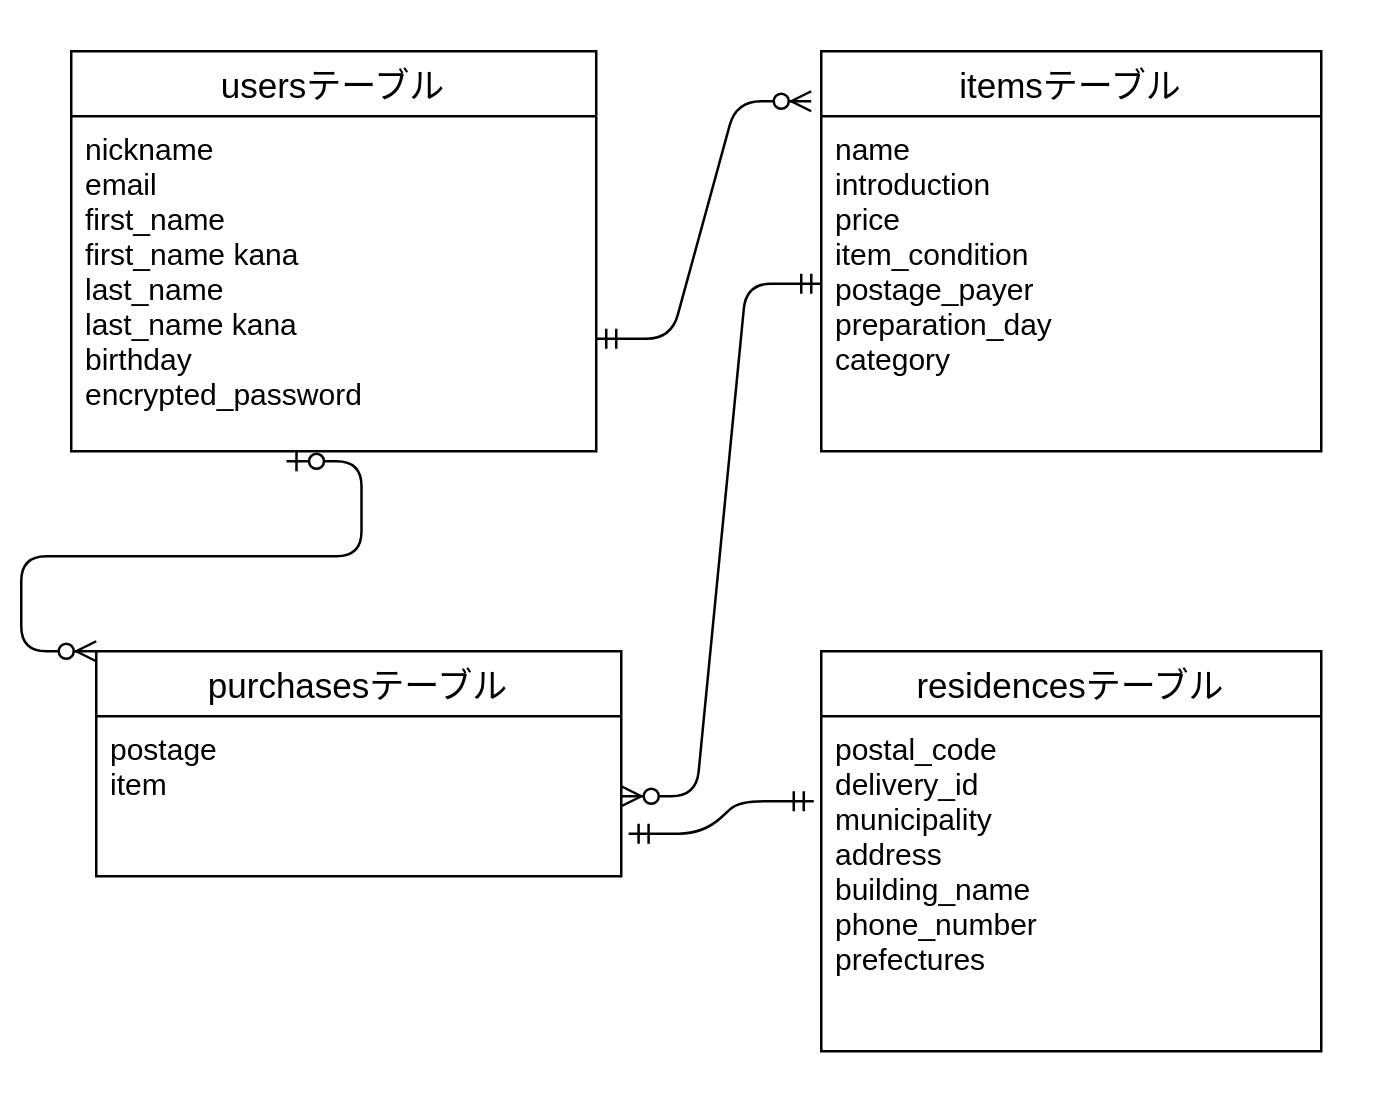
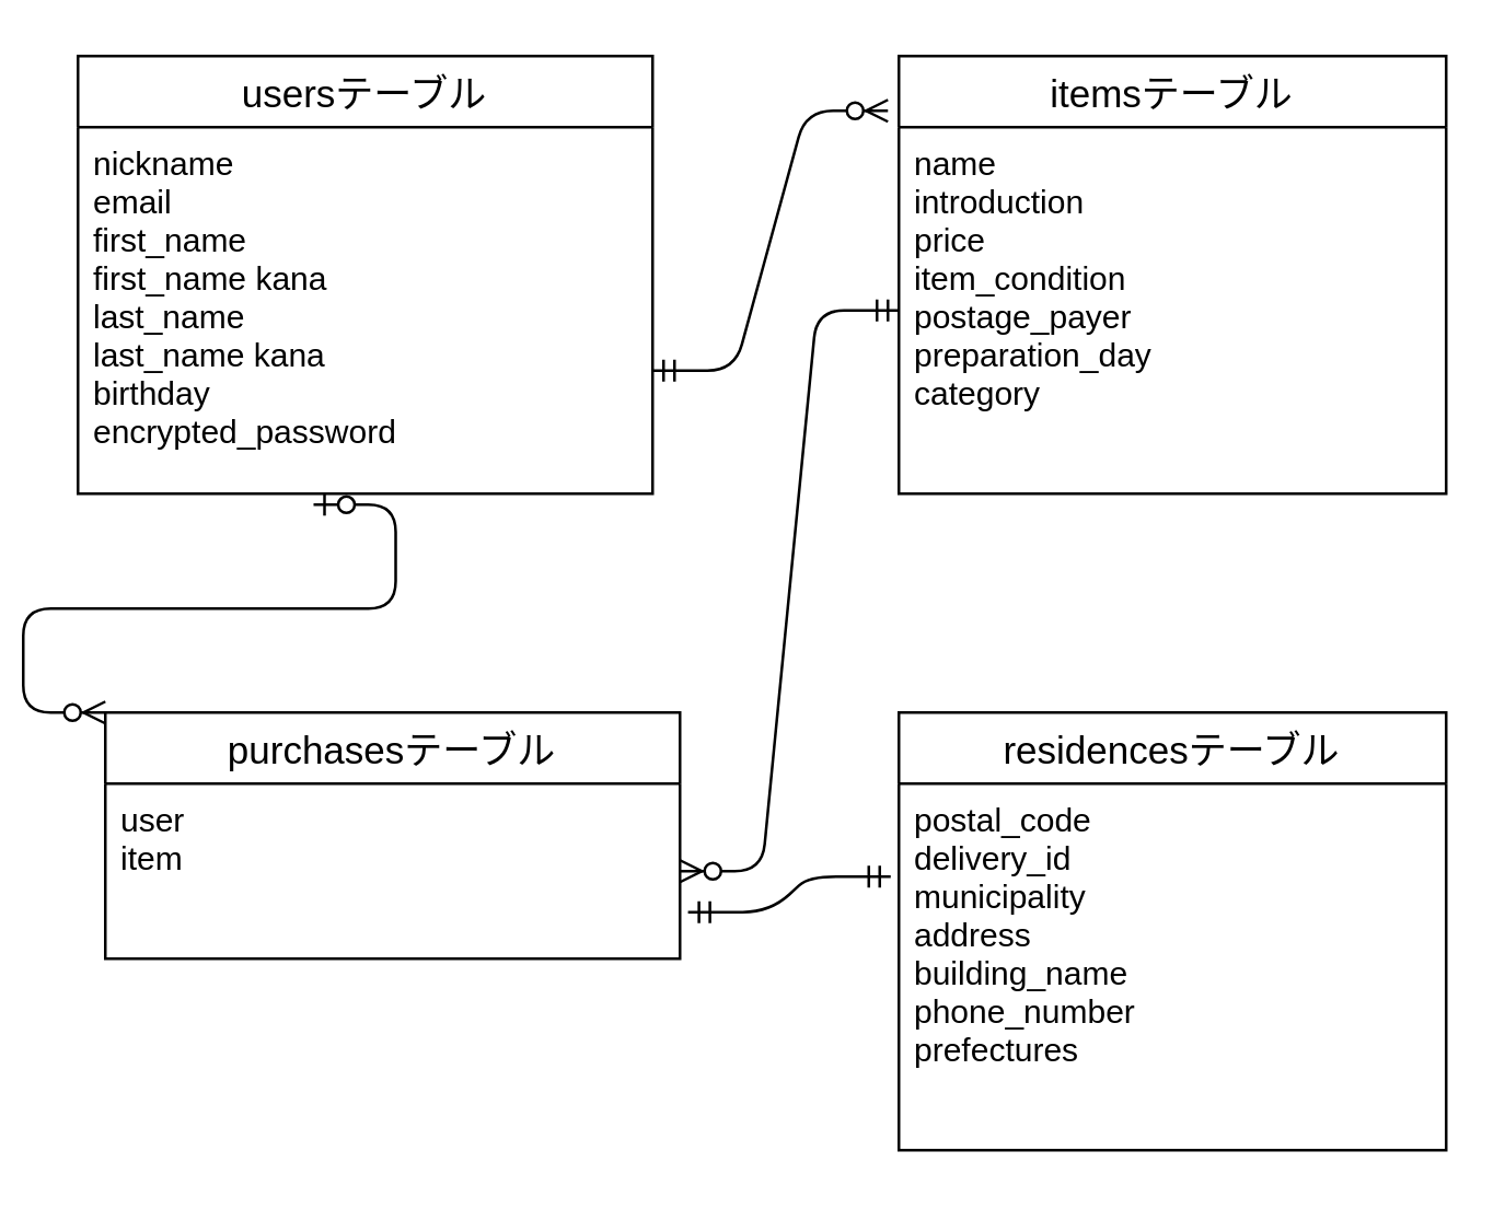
- <mxCell id="5" value="postage&#10;item&#10;" style="text;strokeColor=none;fillColor=none;spacingLeft=4;spacingRight=4;overflow=hidden;rotatable=0;points=[[0,0.5],[1,0.5]];portConstraint=eastwest;fontSize=12;" vertex="1" parent="4"><mxGeometry y="26" width="210" height="64" as="geometry" /></mxCell>
+ <mxCell id="5" value="user&#10;item&#10;" style="text;strokeColor=none;fillColor=none;spacingLeft=4;spacingRight=4;overflow=hidden;rotatable=0;points=[[0,0.5],[1,0.5]];portConstraint=eastwest;fontSize=12;" vertex="1" parent="4"><mxGeometry y="26" width="210" height="64" as="geometry" /></mxCell>
